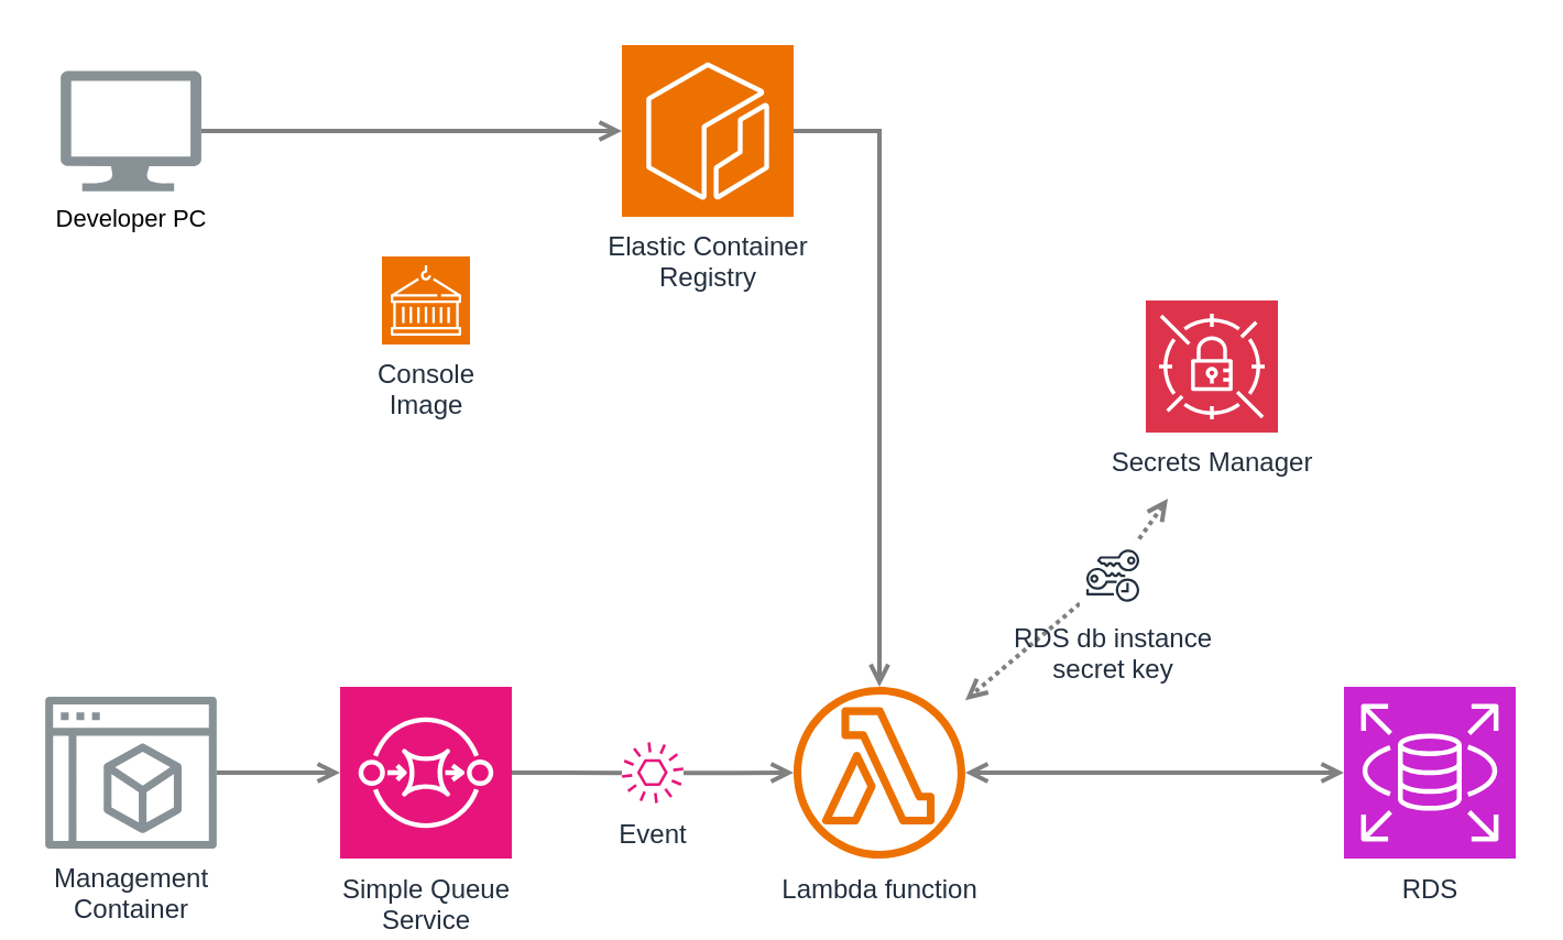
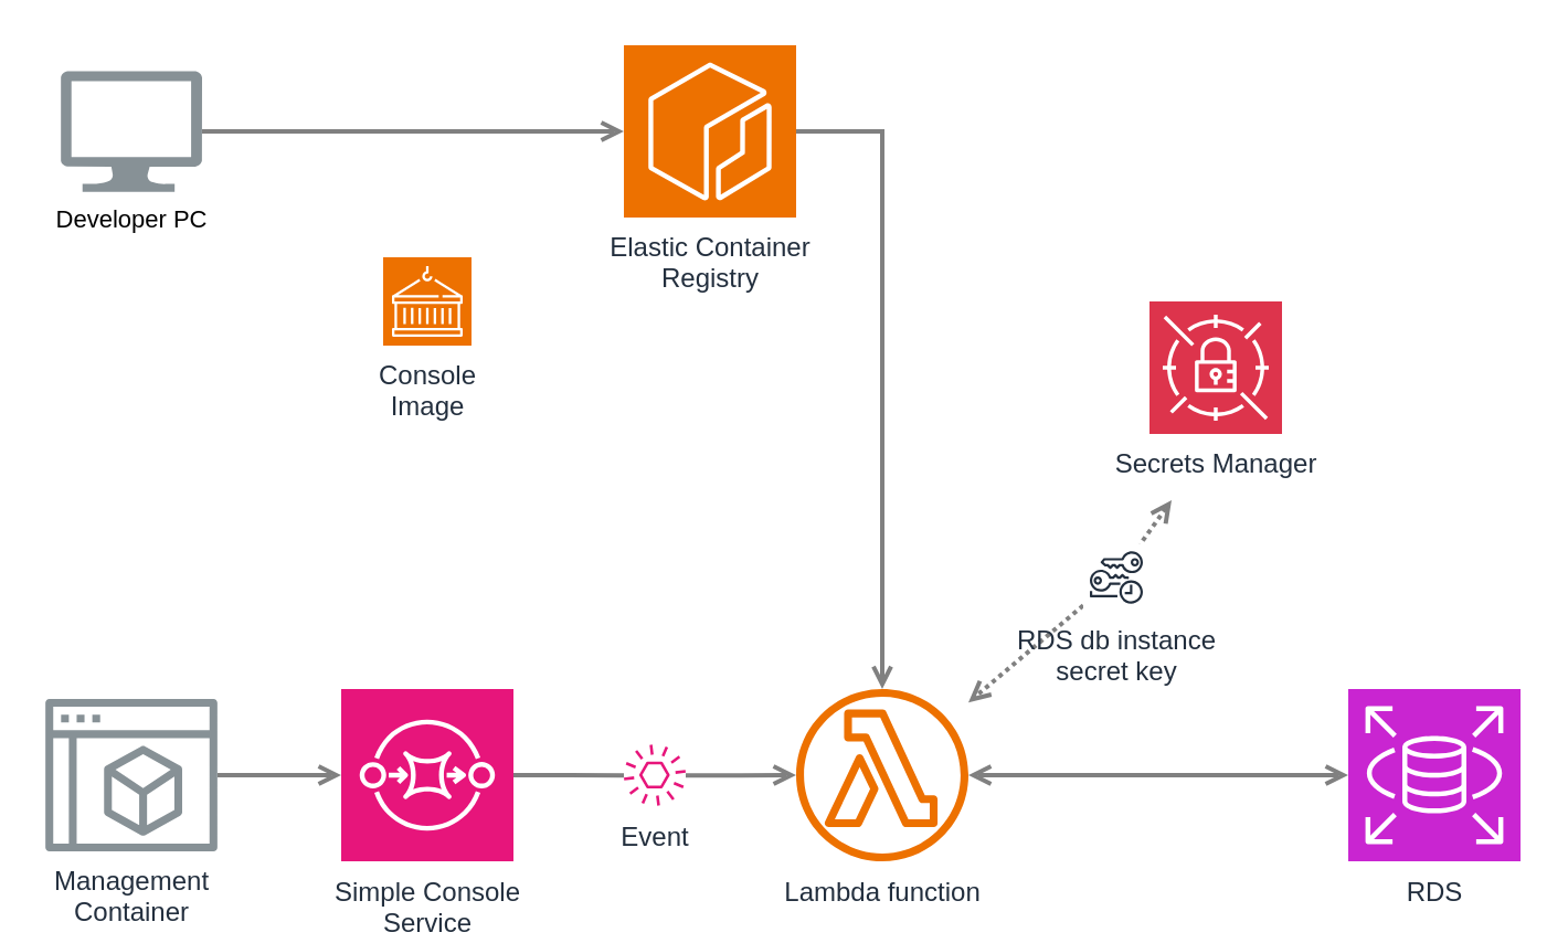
- <mxCell id="13" value="Simple Queue&lt;br&gt;Service" style="sketch=0;points=[[0,0,0],[0.25,0,0],[0.5,0,0],[0.75,0,0],[1,0,0],[0,1,0],[0.25,1,0],[0.5,1,0],[0.75,1,0],[1,1,0],[0,0.25,0],[0,0.5,0],[0,0.75,0],[1,0.25,0],[1,0.5,0],[1,0.75,0]];outlineConnect=0;fontColor=#232F3E;fillColor=#E7157B;strokeColor=#ffffff;dashed=0;verticalLabelPosition=bottom;verticalAlign=top;align=center;html=1;fontSize=12;fontStyle=0;aspect=fixed;shape=mxgraph.aws4.resourceIcon;resIcon=mxgraph.aws4.sqs;" vertex="1" parent="1"><mxGeometry x="154" y="311.5" width="78" height="78" as="geometry" /></mxCell>
+ <mxCell id="13" value="Simple Console&lt;br&gt;Service" style="sketch=0;points=[[0,0,0],[0.25,0,0],[0.5,0,0],[0.75,0,0],[1,0,0],[0,1,0],[0.25,1,0],[0.5,1,0],[0.75,1,0],[1,1,0],[0,0.25,0],[0,0.5,0],[0,0.75,0],[1,0.25,0],[1,0.5,0],[1,0.75,0]];outlineConnect=0;fontColor=#232F3E;fillColor=#E7157B;strokeColor=#ffffff;dashed=0;verticalLabelPosition=bottom;verticalAlign=top;align=center;html=1;fontSize=12;fontStyle=0;aspect=fixed;shape=mxgraph.aws4.resourceIcon;resIcon=mxgraph.aws4.sqs;" vertex="1" parent="1"><mxGeometry x="154" y="311.5" width="78" height="78" as="geometry" /></mxCell>
